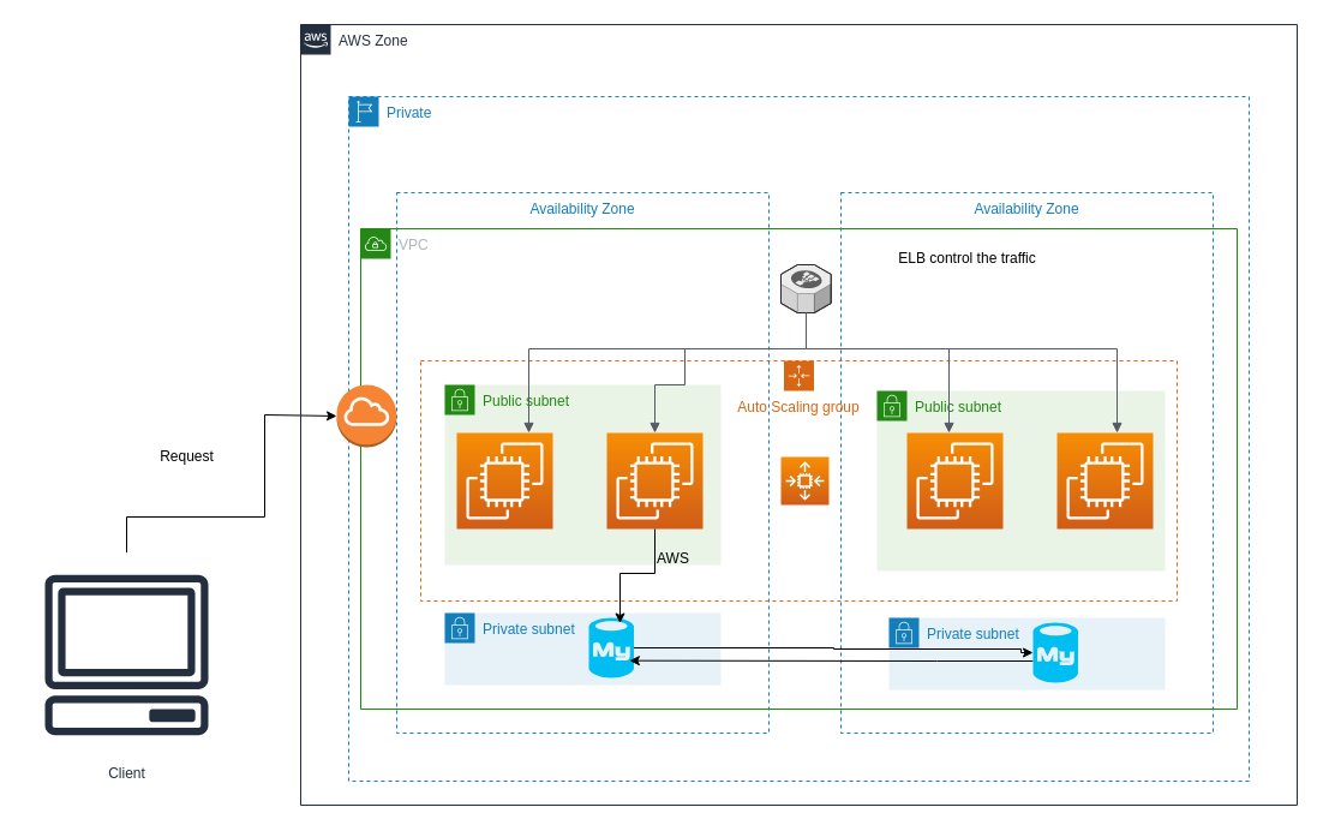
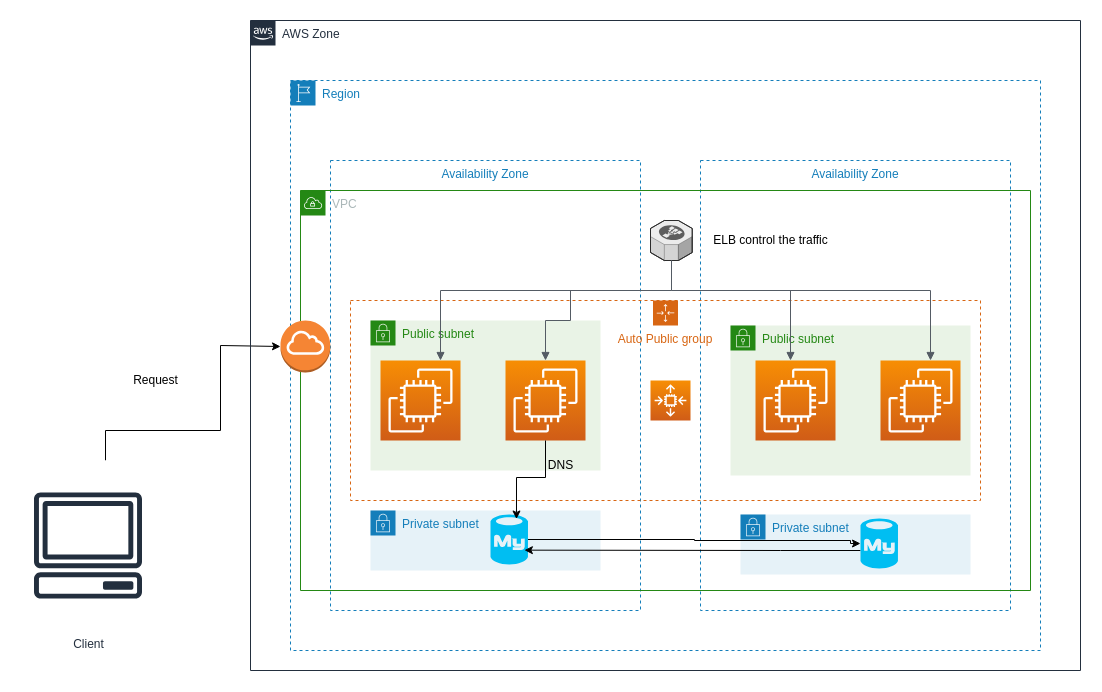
- <mxCell id="5" value="Private" style="points=[[0,0],[0.25,0],[0.5,0],[0.75,0],[1,0],[1,0.25],[1,0.5],[1,0.75],[1,1],[0.75,1],[0.5,1],[0.25,1],[0,1],[0,0.75],[0,0.5],[0,0.25]];outlineConnect=0;gradientColor=none;html=1;whiteSpace=wrap;fontSize=12;fontStyle=0;container=0;pointerEvents=0;collapsible=0;recursiveResize=0;shape=mxgraph.aws4.group;grIcon=mxgraph.aws4.group_region;strokeColor=#147EBA;fillColor=none;verticalAlign=top;align=left;spacingLeft=30;fontColor=#147EBA;dashed=1;" vertex="1" parent="1"><mxGeometry x="290" y="80" width="750" height="570" as="geometry" /></mxCell>
+ <mxCell id="5" value="Region" style="points=[[0,0],[0.25,0],[0.5,0],[0.75,0],[1,0],[1,0.25],[1,0.5],[1,0.75],[1,1],[0.75,1],[0.5,1],[0.25,1],[0,1],[0,0.75],[0,0.5],[0,0.25]];outlineConnect=0;gradientColor=none;html=1;whiteSpace=wrap;fontSize=12;fontStyle=0;container=0;pointerEvents=0;collapsible=0;recursiveResize=0;shape=mxgraph.aws4.group;grIcon=mxgraph.aws4.group_region;strokeColor=#147EBA;fillColor=none;verticalAlign=top;align=left;spacingLeft=30;fontColor=#147EBA;dashed=1;" vertex="1" parent="1"><mxGeometry x="290" y="80" width="750" height="570" as="geometry" /></mxCell>
- <mxCell id="30" value="ELB control the traffic" style="text;html=1;resizable=0;autosize=1;align=center;verticalAlign=middle;points=[];fillColor=none;strokeColor=none;rounded=0;" vertex="1" parent="1"><mxGeometry x="735" y="200" width="140" height="30" as="geometry" /></mxCell>
+ <mxCell id="30" value="ELB control the traffic" style="text;html=1;resizable=0;autosize=1;align=center;verticalAlign=middle;points=[];fillColor=none;strokeColor=none;rounded=0;" vertex="1" parent="1"><mxGeometry x="700" y="225" width="140" height="30" as="geometry" /></mxCell>
- <mxCell id="17" value="Auto Scaling group" style="points=[[0,0],[0.25,0],[0.5,0],[0.75,0],[1,0],[1,0.25],[1,0.5],[1,0.75],[1,1],[0.75,1],[0.5,1],[0.25,1],[0,1],[0,0.75],[0,0.5],[0,0.25]];outlineConnect=0;gradientColor=none;html=1;whiteSpace=wrap;fontSize=12;fontStyle=0;container=0;pointerEvents=0;collapsible=0;recursiveResize=0;shape=mxgraph.aws4.groupCenter;grIcon=mxgraph.aws4.group_auto_scaling_group;grStroke=1;strokeColor=#D86613;fillColor=none;verticalAlign=top;align=center;fontColor=#D86613;dashed=1;spacingTop=25;" vertex="1" parent="10"><mxGeometry width="630" height="200" as="geometry" /></mxCell>
+ <mxCell id="17" value="Auto Public group" style="points=[[0,0],[0.25,0],[0.5,0],[0.75,0],[1,0],[1,0.25],[1,0.5],[1,0.75],[1,1],[0.75,1],[0.5,1],[0.25,1],[0,1],[0,0.75],[0,0.5],[0,0.25]];outlineConnect=0;gradientColor=none;html=1;whiteSpace=wrap;fontSize=12;fontStyle=0;container=0;pointerEvents=0;collapsible=0;recursiveResize=0;shape=mxgraph.aws4.groupCenter;grIcon=mxgraph.aws4.group_auto_scaling_group;grStroke=1;strokeColor=#D86613;fillColor=none;verticalAlign=top;align=center;fontColor=#D86613;dashed=1;spacingTop=25;" vertex="1" parent="10"><mxGeometry width="630" height="200" as="geometry" /></mxCell>
- <mxCell id="19" value="AWS" style="text;html=1;resizable=0;autosize=1;align=center;verticalAlign=middle;points=[];fillColor=none;strokeColor=none;rounded=0;" vertex="1" parent="10"><mxGeometry x="185" y="150" width="50" height="30" as="geometry" /></mxCell>
+ <mxCell id="19" value="DNS" style="text;html=1;resizable=0;autosize=1;align=center;verticalAlign=middle;points=[];fillColor=none;strokeColor=none;rounded=0;" vertex="1" parent="10"><mxGeometry x="185" y="150" width="50" height="30" as="geometry" /></mxCell>
- <mxCell id="3" value="Client" style="sketch=0;outlineConnect=0;fontColor=#232F3E;gradientColor=none;strokeColor=#232F3E;fillColor=#ffffff;dashed=0;verticalLabelPosition=bottom;verticalAlign=top;align=center;html=1;fontSize=12;fontStyle=0;aspect=fixed;shape=mxgraph.aws4.resourceIcon;resIcon=mxgraph.aws4.client;" vertex="1" parent="1"><mxGeometry x="20" y="460" width="170" height="170" as="geometry" /></mxCell>
+ <mxCell id="3" value="Client" style="sketch=0;outlineConnect=0;fontColor=#232F3E;gradientColor=none;strokeColor=#232F3E;fillColor=#ffffff;dashed=0;verticalLabelPosition=bottom;verticalAlign=top;align=center;html=1;fontSize=12;fontStyle=0;aspect=fixed;shape=mxgraph.aws4.resourceIcon;resIcon=mxgraph.aws4.client;" vertex="1" parent="1"><mxGeometry x="20" y="460" width="135" height="170" as="geometry" /></mxCell>
